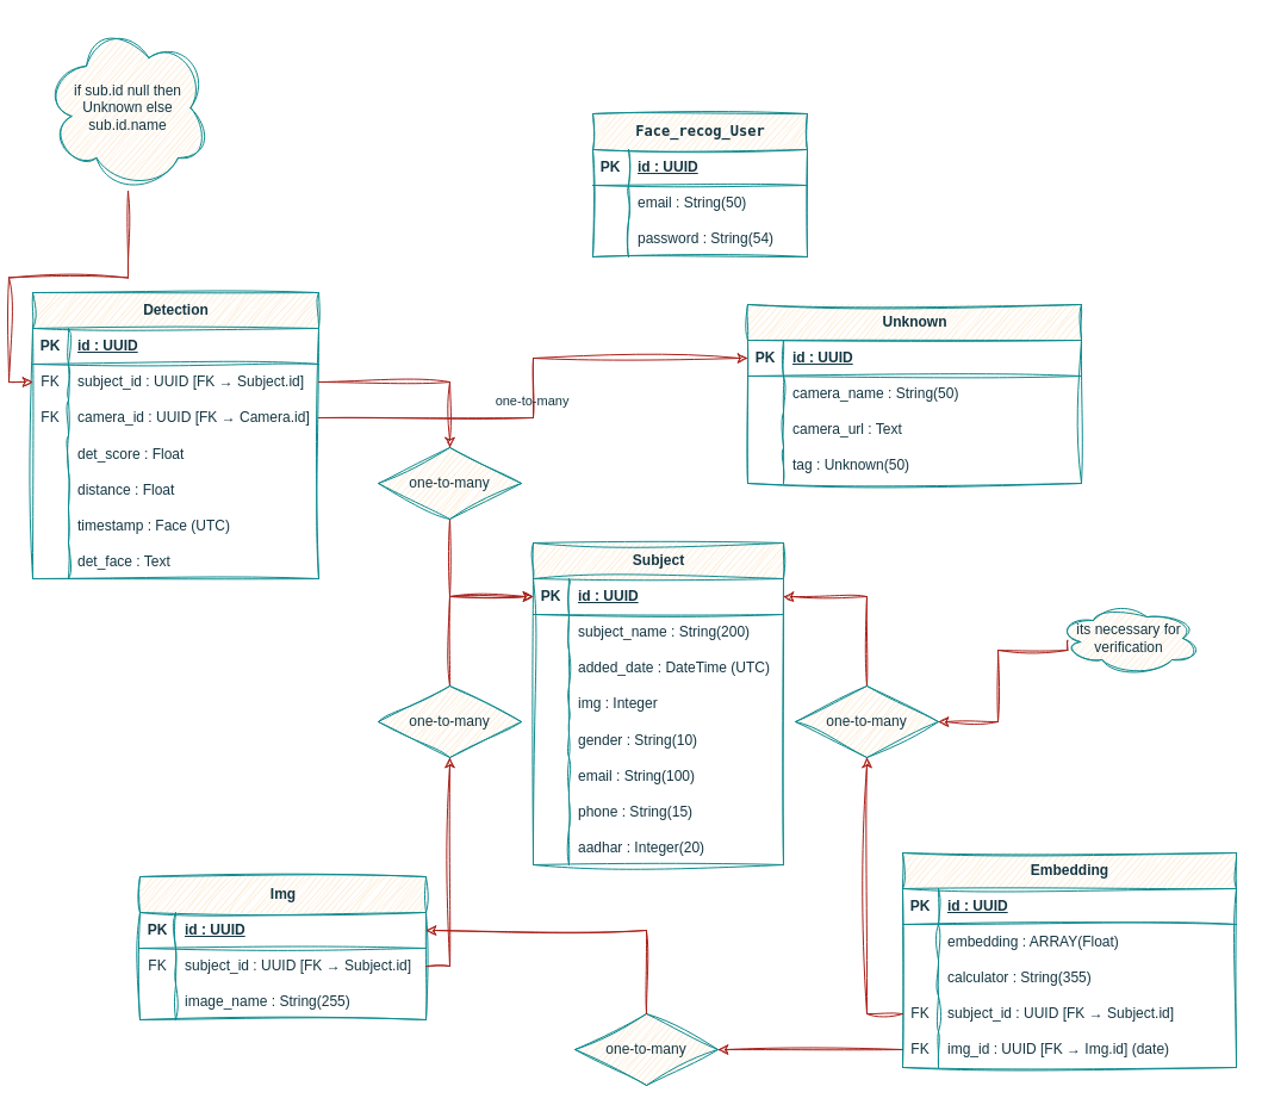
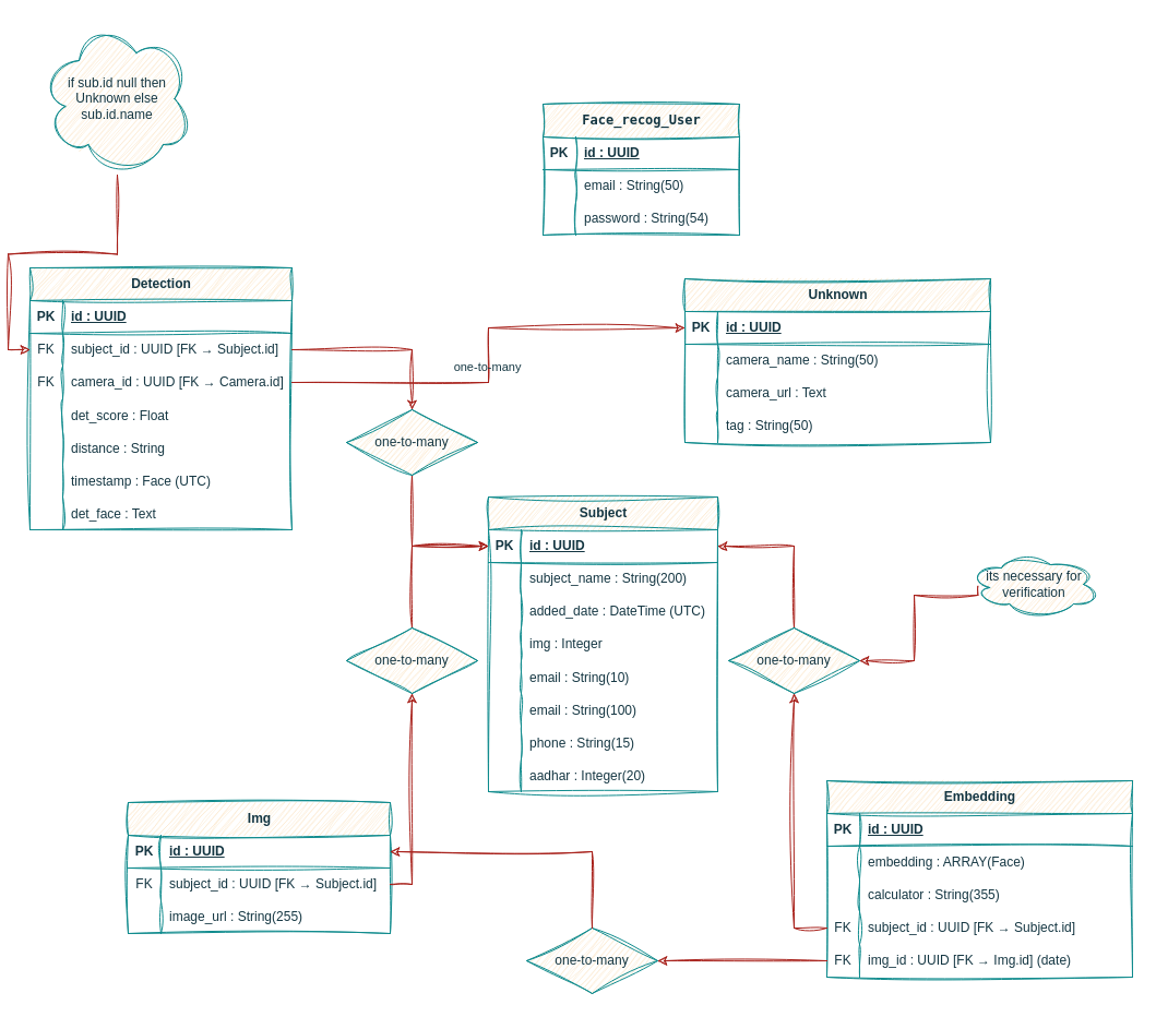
- <mxCell id="97" value="tag : Unknown(50)" style="shape=partialRectangle;connectable=0;fillColor=none;top=0;left=0;bottom=0;right=0;align=left;spacingLeft=6;overflow=hidden;whiteSpace=wrap;html=1;sketch=1;curveFitting=1;jiggle=2;labelBackgroundColor=none;strokeColor=#0F8B8D;fontColor=#143642;" parent="95" vertex="1"><mxGeometry x="30" width="250" height="30" as="geometry"><mxRectangle width="250" height="30" as="alternateBounds" /></mxGeometry></mxCell>
+ <mxCell id="97" value="tag : String(50)" style="shape=partialRectangle;connectable=0;fillColor=none;top=0;left=0;bottom=0;right=0;align=left;spacingLeft=6;overflow=hidden;whiteSpace=wrap;html=1;sketch=1;curveFitting=1;jiggle=2;labelBackgroundColor=none;strokeColor=#0F8B8D;fontColor=#143642;" parent="95" vertex="1"><mxGeometry x="30" width="250" height="30" as="geometry"><mxRectangle width="250" height="30" as="alternateBounds" /></mxGeometry></mxCell>
- <mxCell id="42" value="distance : Float" style="shape=partialRectangle;connectable=0;fillColor=none;top=0;left=0;bottom=0;right=0;align=left;spacingLeft=6;overflow=hidden;sketch=1;curveFitting=1;jiggle=2;labelBackgroundColor=none;strokeColor=#0F8B8D;fontColor=#143642;" parent="40" vertex="1"><mxGeometry x="30" width="210" height="30" as="geometry"><mxRectangle width="210" height="30" as="alternateBounds" /></mxGeometry></mxCell>
+ <mxCell id="42" value="distance : String" style="shape=partialRectangle;connectable=0;fillColor=none;top=0;left=0;bottom=0;right=0;align=left;spacingLeft=6;overflow=hidden;sketch=1;curveFitting=1;jiggle=2;labelBackgroundColor=none;strokeColor=#0F8B8D;fontColor=#143642;" parent="40" vertex="1"><mxGeometry x="30" width="210" height="30" as="geometry"><mxRectangle width="210" height="30" as="alternateBounds" /></mxGeometry></mxCell>
- <mxCell id="17" value="gender : String(10)" style="shape=partialRectangle;connectable=0;fillColor=none;top=0;left=0;bottom=0;right=0;align=left;spacingLeft=6;overflow=hidden;sketch=1;curveFitting=1;jiggle=2;labelBackgroundColor=none;strokeColor=#0F8B8D;fontColor=#143642;" parent="15" vertex="1"><mxGeometry x="30" width="180" height="30" as="geometry"><mxRectangle width="180" height="30" as="alternateBounds" /></mxGeometry></mxCell>
+ <mxCell id="17" value="email : String(10)" style="shape=partialRectangle;connectable=0;fillColor=none;top=0;left=0;bottom=0;right=0;align=left;spacingLeft=6;overflow=hidden;sketch=1;curveFitting=1;jiggle=2;labelBackgroundColor=none;strokeColor=#0F8B8D;fontColor=#143642;" parent="15" vertex="1"><mxGeometry x="30" width="180" height="30" as="geometry"><mxRectangle width="180" height="30" as="alternateBounds" /></mxGeometry></mxCell>
- <mxCell id="65" value="embedding : ARRAY(Float)" style="shape=partialRectangle;connectable=0;fillColor=none;top=0;left=0;bottom=0;right=0;align=left;spacingLeft=6;overflow=hidden;whiteSpace=wrap;html=1;sketch=1;curveFitting=1;jiggle=2;labelBackgroundColor=none;strokeColor=#0F8B8D;fontColor=#143642;" parent="63" vertex="1"><mxGeometry x="30" width="250" height="30" as="geometry"><mxRectangle width="250" height="30" as="alternateBounds" /></mxGeometry></mxCell>
+ <mxCell id="65" value="embedding : ARRAY(Face)" style="shape=partialRectangle;connectable=0;fillColor=none;top=0;left=0;bottom=0;right=0;align=left;spacingLeft=6;overflow=hidden;whiteSpace=wrap;html=1;sketch=1;curveFitting=1;jiggle=2;labelBackgroundColor=none;strokeColor=#0F8B8D;fontColor=#143642;" parent="63" vertex="1"><mxGeometry x="30" width="250" height="30" as="geometry"><mxRectangle width="250" height="30" as="alternateBounds" /></mxGeometry></mxCell>
- <mxCell id="84" value="image_name : String(255)" style="shape=partialRectangle;connectable=0;fillColor=none;top=0;left=0;bottom=0;right=0;align=left;spacingLeft=6;overflow=hidden;whiteSpace=wrap;html=1;sketch=1;curveFitting=1;jiggle=2;labelBackgroundColor=none;strokeColor=#0F8B8D;fontColor=#143642;" parent="82" vertex="1"><mxGeometry x="30" width="210" height="30" as="geometry"><mxRectangle width="210" height="30" as="alternateBounds" /></mxGeometry></mxCell>
+ <mxCell id="84" value="image_url : String(255)" style="shape=partialRectangle;connectable=0;fillColor=none;top=0;left=0;bottom=0;right=0;align=left;spacingLeft=6;overflow=hidden;whiteSpace=wrap;html=1;sketch=1;curveFitting=1;jiggle=2;labelBackgroundColor=none;strokeColor=#0F8B8D;fontColor=#143642;" parent="82" vertex="1"><mxGeometry x="30" width="210" height="30" as="geometry"><mxRectangle width="210" height="30" as="alternateBounds" /></mxGeometry></mxCell>
